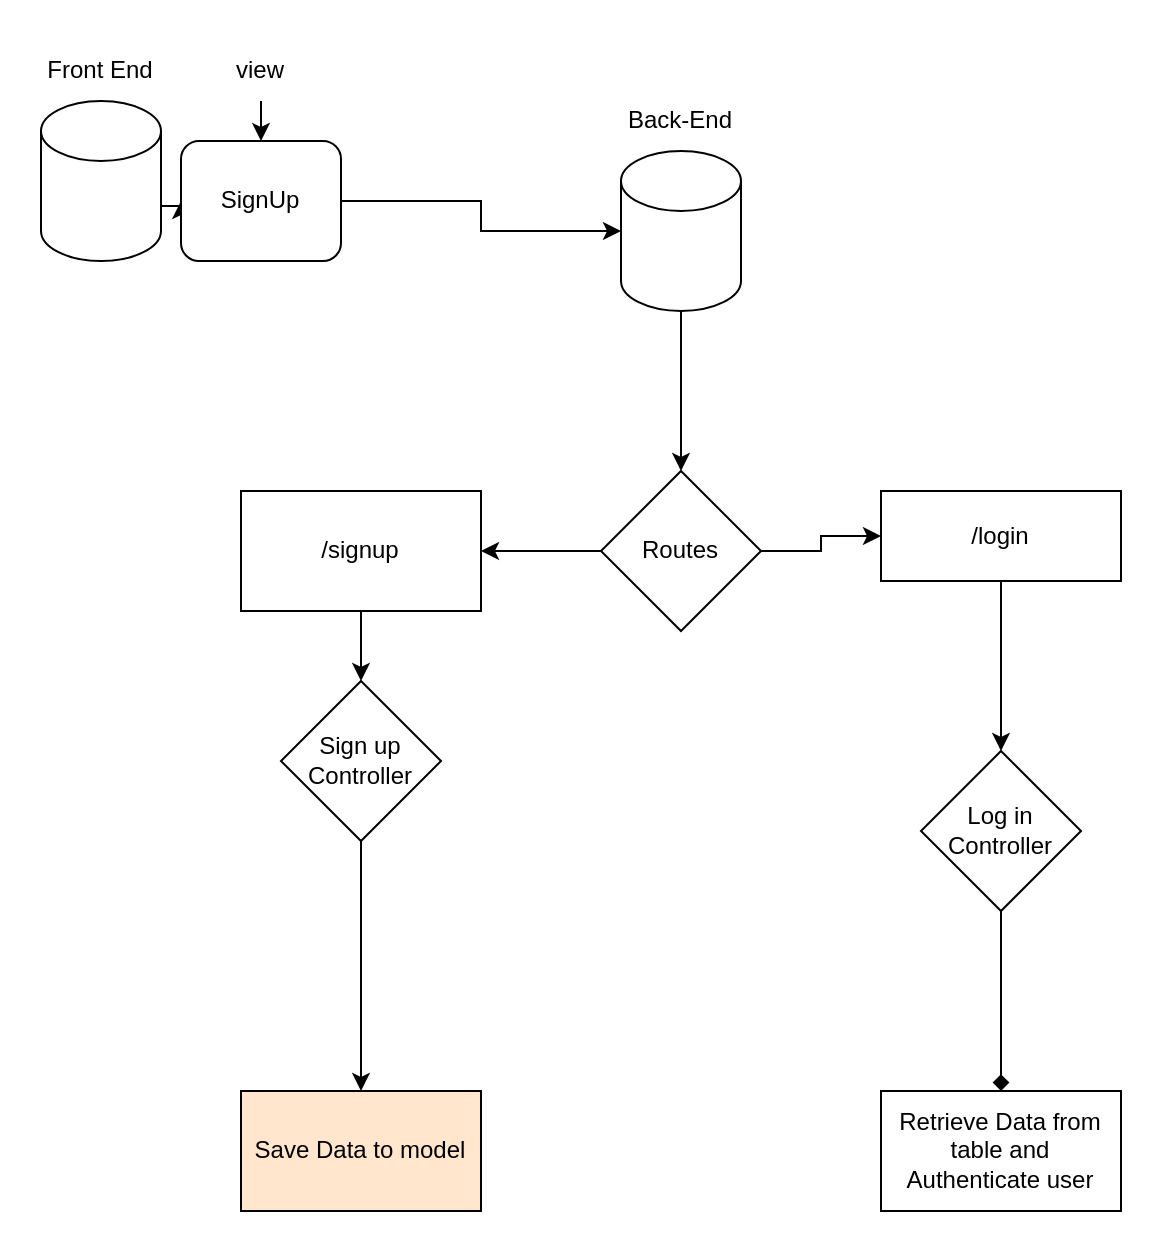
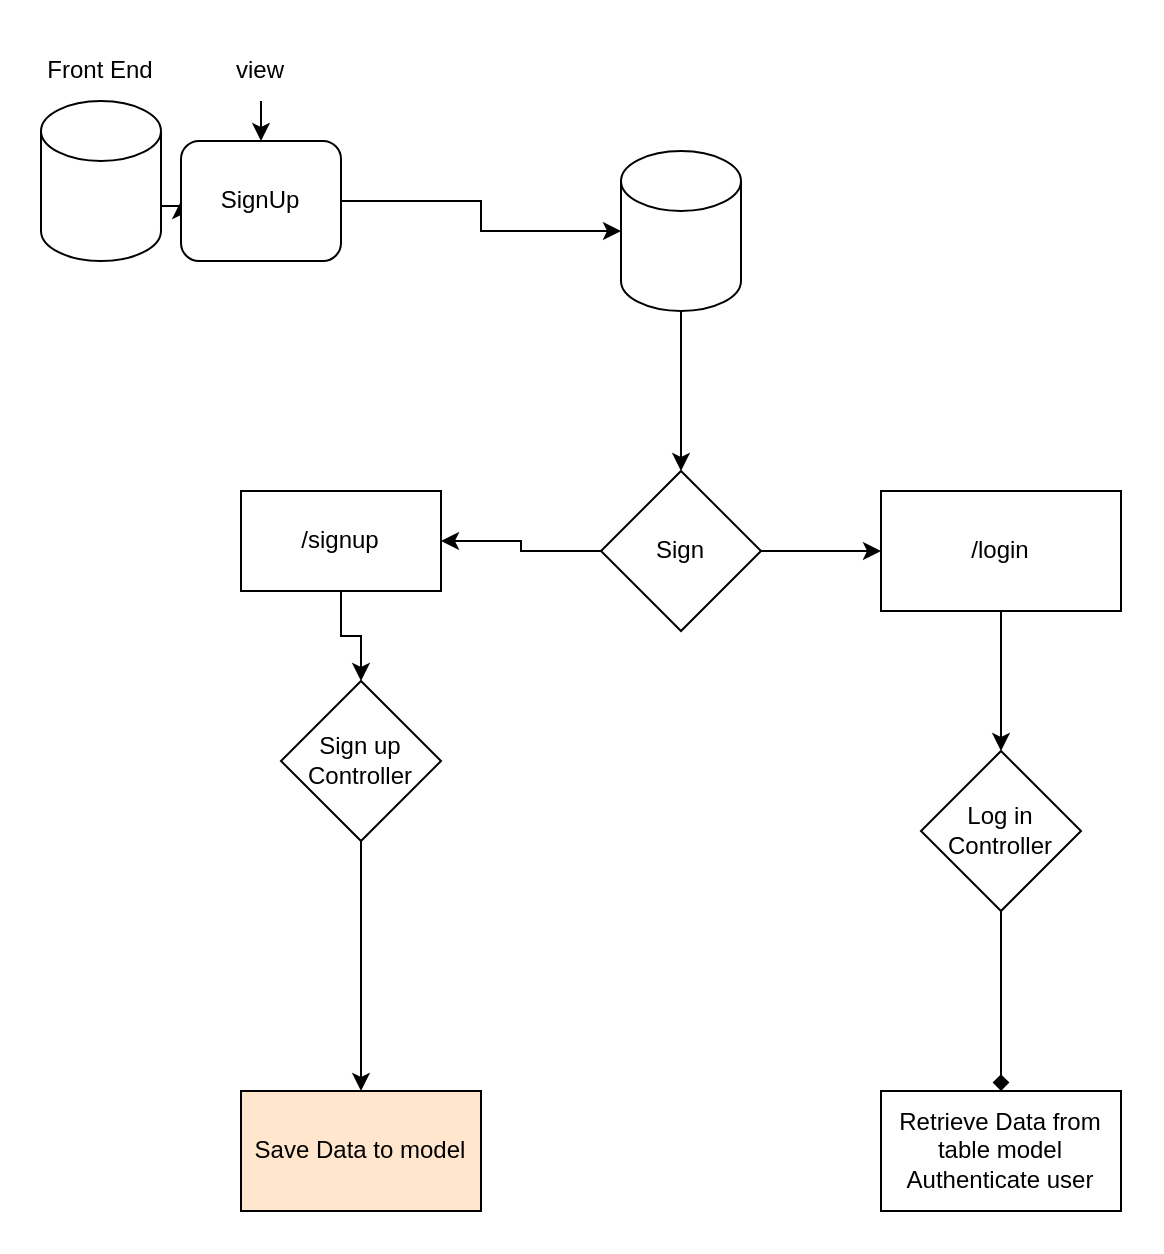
- <mxCell id="7" value="Back-End" style="text;html=1;align=center;verticalAlign=middle;whiteSpace=wrap;rounded=0;" vertex="1" parent="1"><mxGeometry x="310" y="45" width="60" height="30" as="geometry" /></mxCell>
- <mxCell id="16" value="/login" style="whiteSpace=wrap;html=1;" vertex="1" parent="1"><mxGeometry x="440" y="245" width="120" height="45" as="geometry" /></mxCell>
+ <mxCell id="16" value="/login" style="whiteSpace=wrap;html=1;" vertex="1" parent="1"><mxGeometry x="440" y="245" width="120" height="60" as="geometry" /></mxCell>
- <mxCell id="18" value="/signup" style="whiteSpace=wrap;html=1;" vertex="1" parent="1"><mxGeometry x="120" y="245" width="120" height="60" as="geometry" /></mxCell>
+ <mxCell id="18" value="/signup" style="whiteSpace=wrap;html=1;" vertex="1" parent="1"><mxGeometry x="120" y="245" width="100" height="50" as="geometry" /></mxCell>
- <mxCell id="14" value="Routes" style="rhombus;whiteSpace=wrap;html=1;" vertex="1" parent="1"><mxGeometry x="300" y="235" width="80" height="80" as="geometry" /></mxCell>
+ <mxCell id="14" value="Sign" style="rhombus;whiteSpace=wrap;html=1;" vertex="1" parent="1"><mxGeometry x="300" y="235" width="80" height="80" as="geometry" /></mxCell>
- <mxCell id="24" value="Retrieve Data from table and Authenticate user" style="whiteSpace=wrap;html=1;" vertex="1" parent="1"><mxGeometry x="440" y="545" width="120" height="60" as="geometry" /></mxCell>
+ <mxCell id="24" value="Retrieve Data from table model Authenticate user" style="whiteSpace=wrap;html=1;" vertex="1" parent="1"><mxGeometry x="440" y="545" width="120" height="60" as="geometry" /></mxCell>
